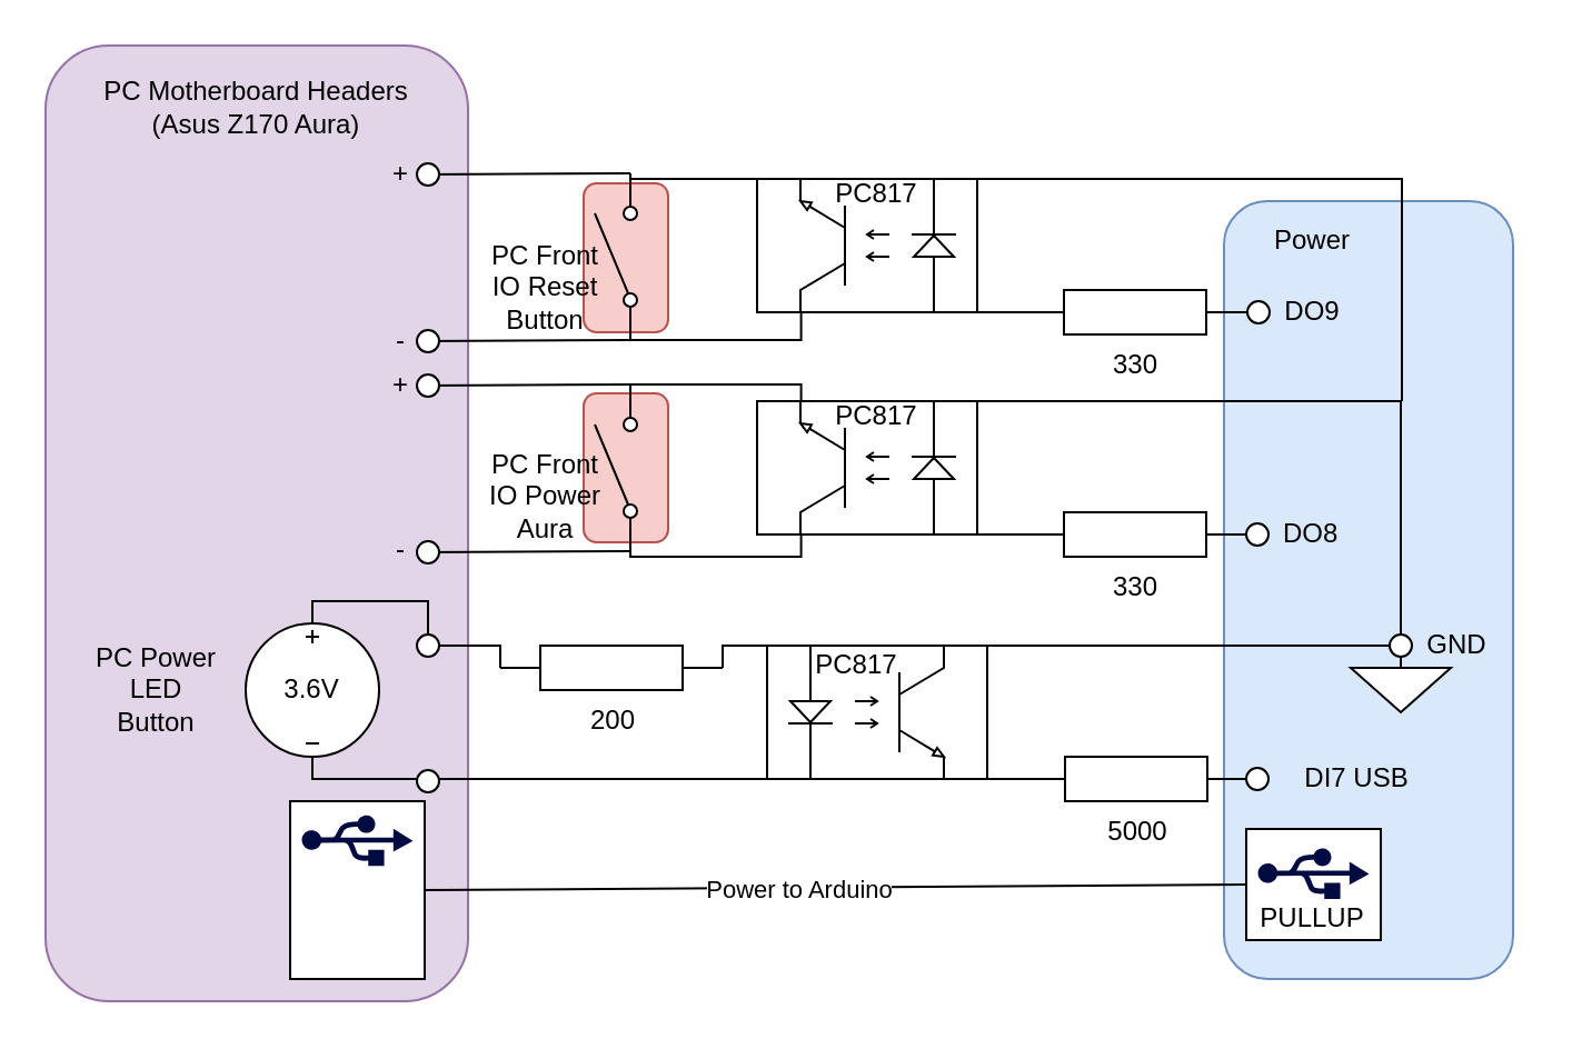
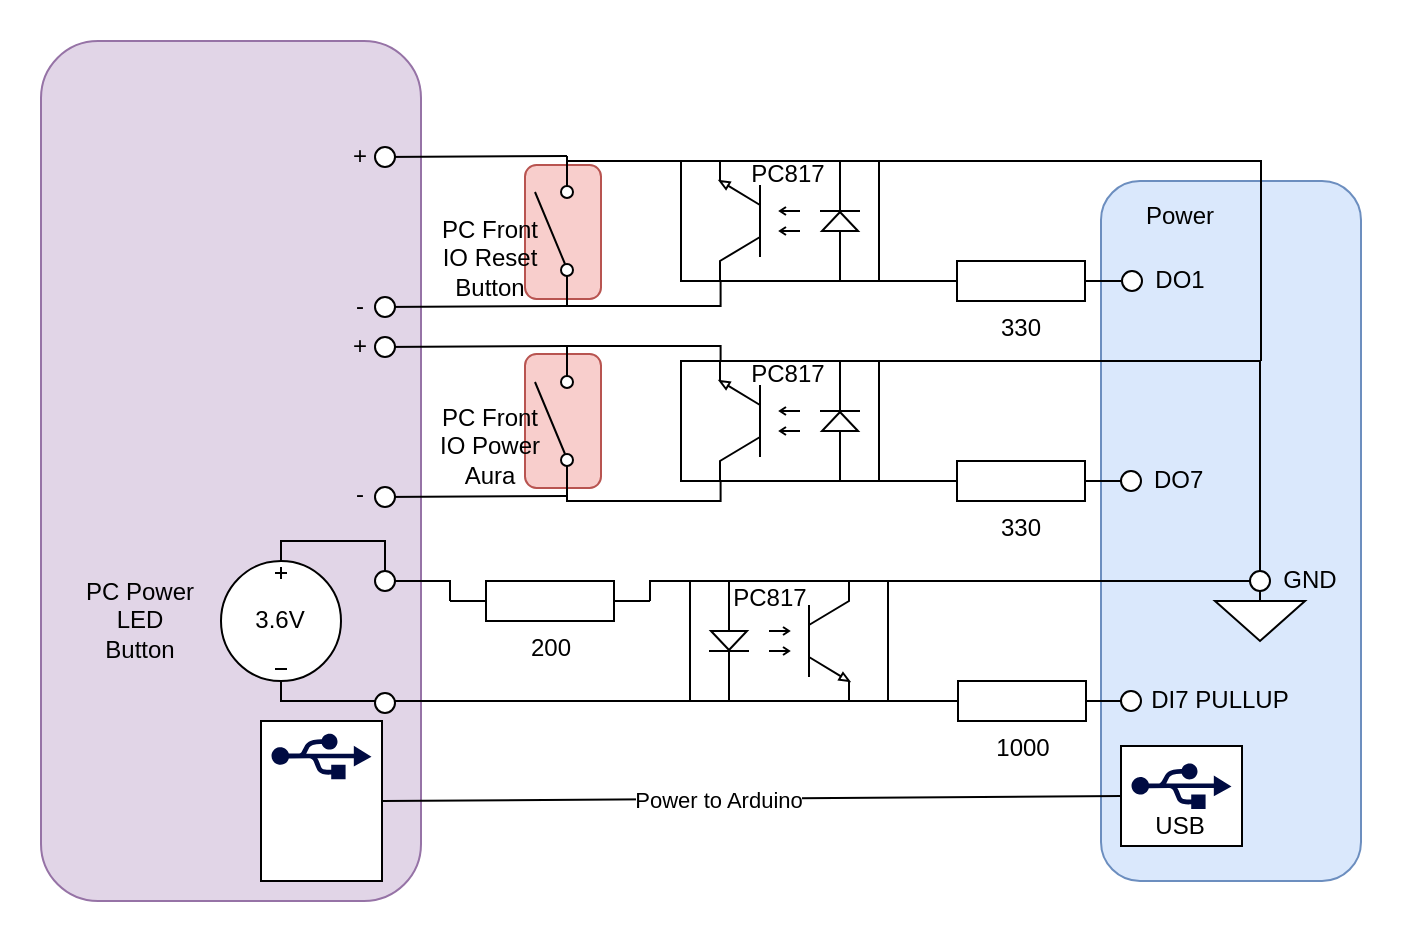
- <mxCell id="51" value="PC Motherboard Headers&lt;br&gt;(Asus Z170 Aura)" style="text;html=1;strokeColor=none;fillColor=none;align=center;verticalAlign=middle;whiteSpace=wrap;rounded=0;" parent="1" vertex="1"><mxGeometry x="35" y="33" width="160" height="30" as="geometry" /></mxCell>
- <mxCell id="27" value="DO9" style="text;html=1;strokeColor=none;fillColor=none;align=center;verticalAlign=middle;whiteSpace=wrap;rounded=0;" parent="1" vertex="1"><mxGeometry x="560" y="125" width="60" height="30" as="geometry" /></mxCell>
+ <mxCell id="27" value="DO1" style="text;html=1;strokeColor=none;fillColor=none;align=center;verticalAlign=middle;whiteSpace=wrap;rounded=0;" parent="1" vertex="1"><mxGeometry x="560" y="125" width="60" height="30" as="geometry" /></mxCell>
- <mxCell id="26" value="DO8&amp;nbsp;" style="text;html=1;strokeColor=none;fillColor=none;align=center;verticalAlign=middle;whiteSpace=wrap;rounded=0;" parent="1" vertex="1"><mxGeometry x="560.5" y="225" width="60" height="30" as="geometry" /></mxCell>
+ <mxCell id="26" value="DO7&amp;nbsp;" style="text;html=1;strokeColor=none;fillColor=none;align=center;verticalAlign=middle;whiteSpace=wrap;rounded=0;" parent="1" vertex="1"><mxGeometry x="560.5" y="225" width="60" height="30" as="geometry" /></mxCell>
- <mxCell id="25" value="DI7 USB" style="text;html=1;strokeColor=none;fillColor=none;align=center;verticalAlign=middle;whiteSpace=wrap;rounded=0;" parent="1" vertex="1"><mxGeometry x="565" y="335" width="90" height="30" as="geometry" /></mxCell>
+ <mxCell id="25" value="DI7 PULLUP" style="text;html=1;strokeColor=none;fillColor=none;align=center;verticalAlign=middle;whiteSpace=wrap;rounded=0;" parent="1" vertex="1"><mxGeometry x="565" y="335" width="90" height="30" as="geometry" /></mxCell>
- <mxCell id="21" value="5000" style="pointerEvents=1;verticalLabelPosition=bottom;shadow=0;dashed=0;align=center;html=1;verticalAlign=top;shape=mxgraph.electrical.resistors.resistor_1;" parent="1" vertex="1"><mxGeometry x="460.5" y="340" width="100" height="20" as="geometry" /></mxCell>
+ <mxCell id="21" value="1000" style="pointerEvents=1;verticalLabelPosition=bottom;shadow=0;dashed=0;align=center;html=1;verticalAlign=top;shape=mxgraph.electrical.resistors.resistor_1;" parent="1" vertex="1"><mxGeometry x="460.5" y="340" width="100" height="20" as="geometry" /></mxCell>
- <mxCell id="66" value="PULLUP" style="text;html=1;strokeColor=none;fillColor=none;align=center;verticalAlign=middle;whiteSpace=wrap;rounded=0;" vertex="1" parent="63"><mxGeometry x="0.25" y="25" width="60" height="30" as="geometry" /></mxCell>
+ <mxCell id="66" value="USB" style="text;html=1;strokeColor=none;fillColor=none;align=center;verticalAlign=middle;whiteSpace=wrap;rounded=0;" vertex="1" parent="63"><mxGeometry x="0.25" y="25" width="60" height="30" as="geometry" /></mxCell>
